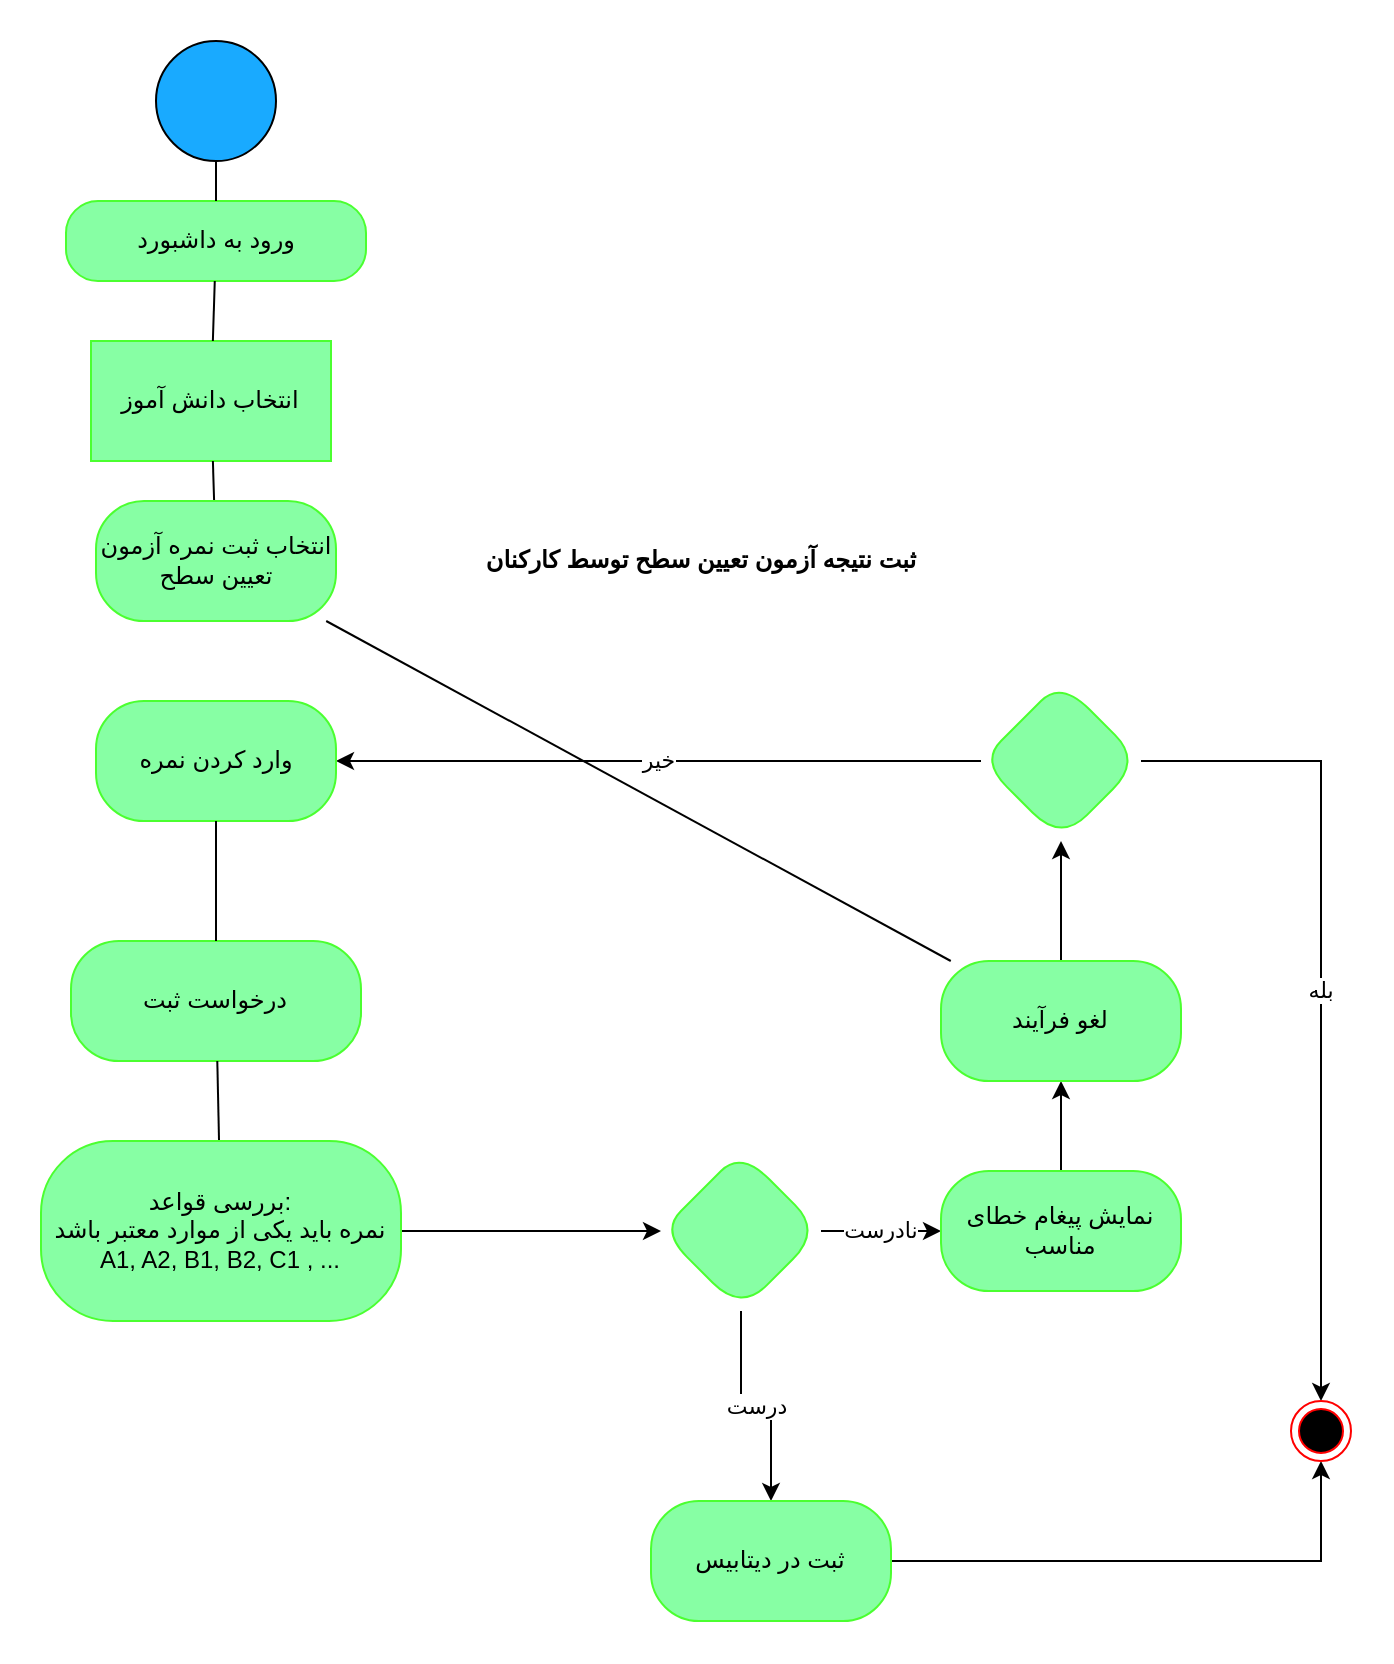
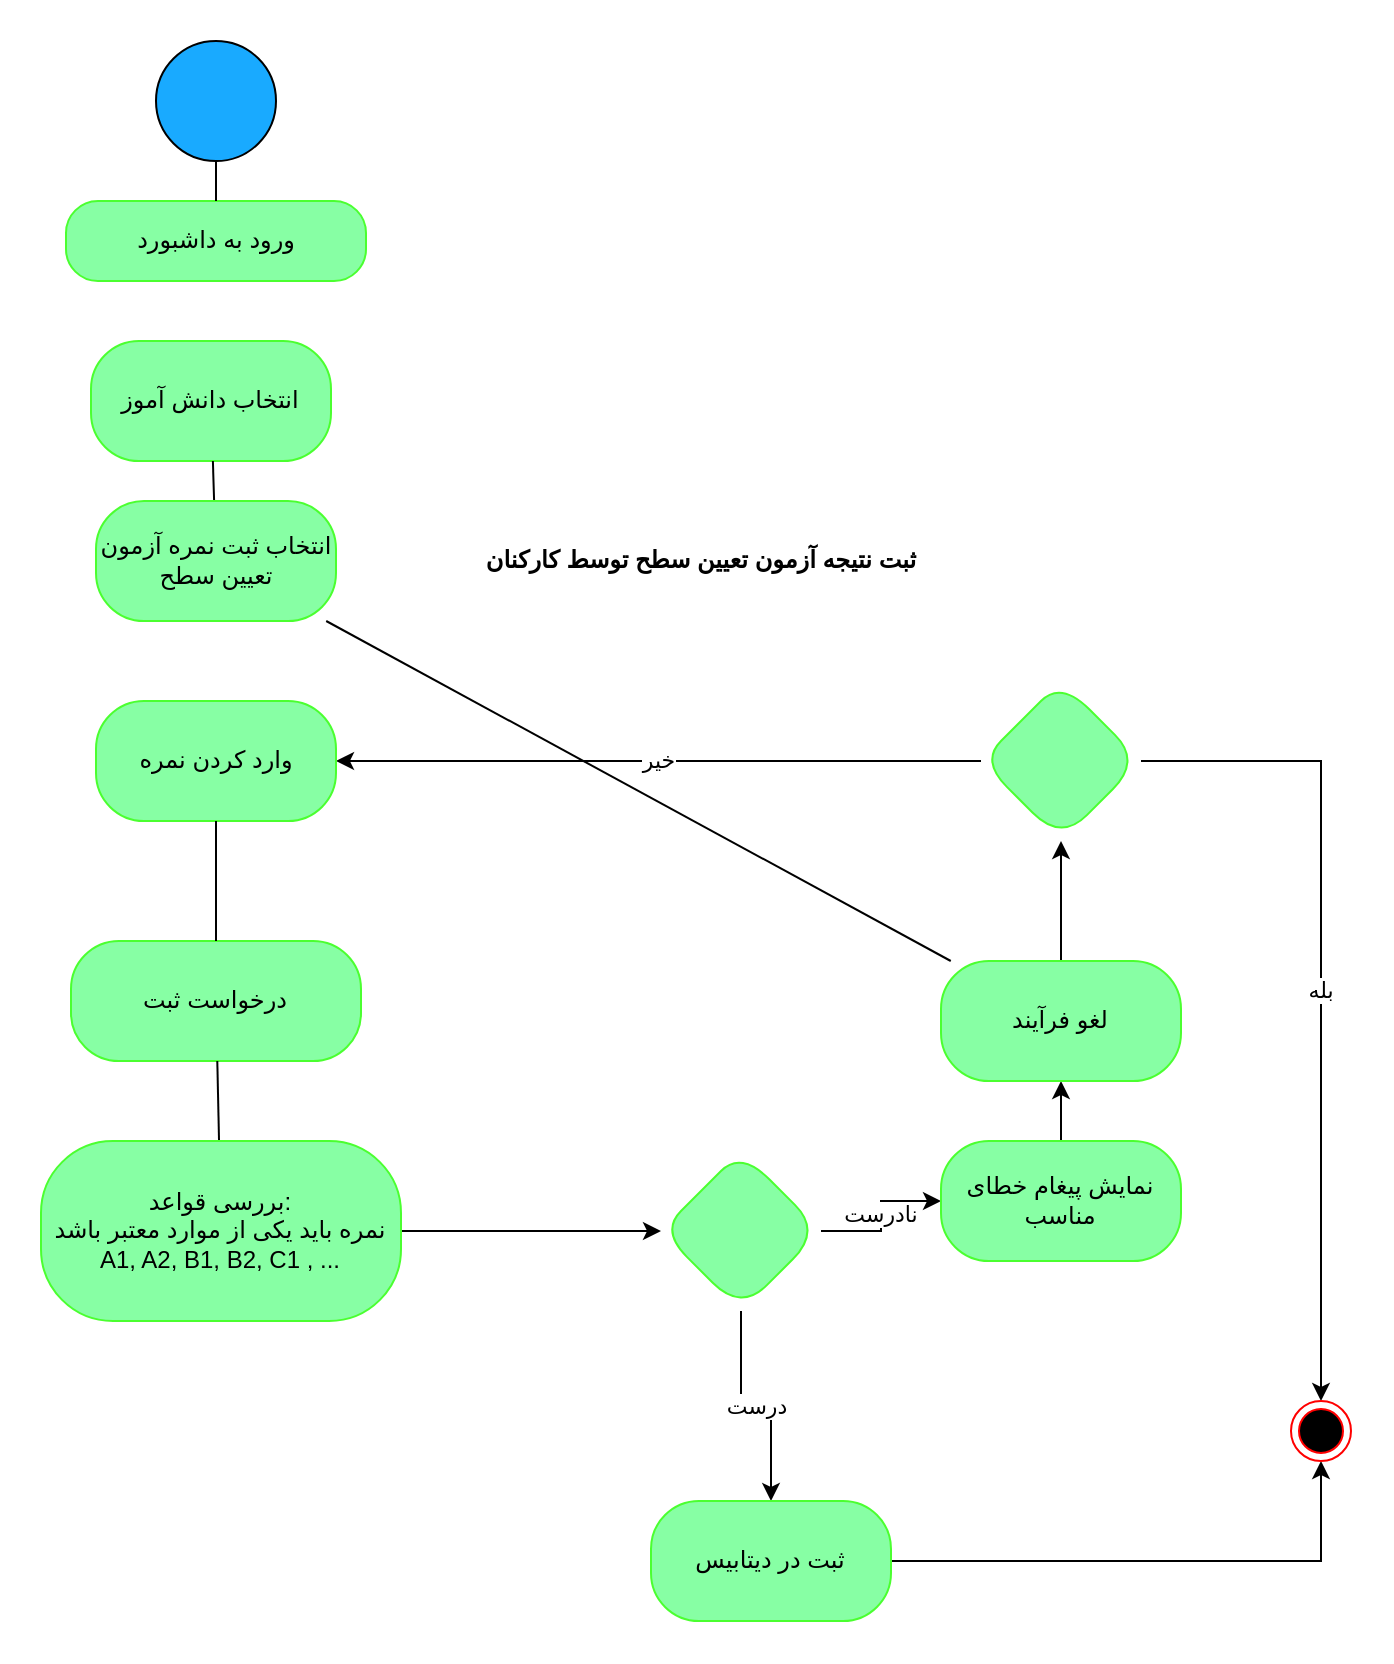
- <mxCell id="6" value="" style="endArrow=none;html=1;rounded=0;" edge="1" parent="1" source="3" target="5"><mxGeometry relative="1" as="geometry"><mxPoint x="112.5" y="220" as="sourcePoint" /><mxPoint x="112.5" y="380" as="targetPoint" /></mxGeometry></mxCell>
- <mxCell id="5" value="انتخاب دانش آموز" style="whiteSpace=wrap;html=1;fillColor=#87FFA4;strokeColor=#4BFF30;fontColor=#000000;arcSize=40;rounded=0;" vertex="1" parent="1"><mxGeometry x="45" y="170" width="120" height="60" as="geometry" /></mxCell>
+ <mxCell id="5" value="انتخاب دانش آموز" style="whiteSpace=wrap;html=1;fillColor=#87FFA4;strokeColor=#4BFF30;fontColor=#000000;rounded=1;arcSize=40;" vertex="1" parent="1"><mxGeometry x="45" y="170" width="120" height="60" as="geometry" /></mxCell>
- <mxCell id="18" value="نمایش پیغام خطای مناسب" style="whiteSpace=wrap;html=1;fillColor=#87FFA4;strokeColor=#4BFF30;fontColor=#000000;rounded=1;arcSize=40;" vertex="1" parent="1"><mxGeometry x="470" y="585" width="120" height="60" as="geometry" /></mxCell>
+ <mxCell id="18" value="نمایش پیغام خطای مناسب" style="whiteSpace=wrap;html=1;fillColor=#87FFA4;strokeColor=#4BFF30;fontColor=#000000;rounded=1;arcSize=40;" vertex="1" parent="1"><mxGeometry x="470" y="570" width="120" height="60" as="geometry" /></mxCell>
